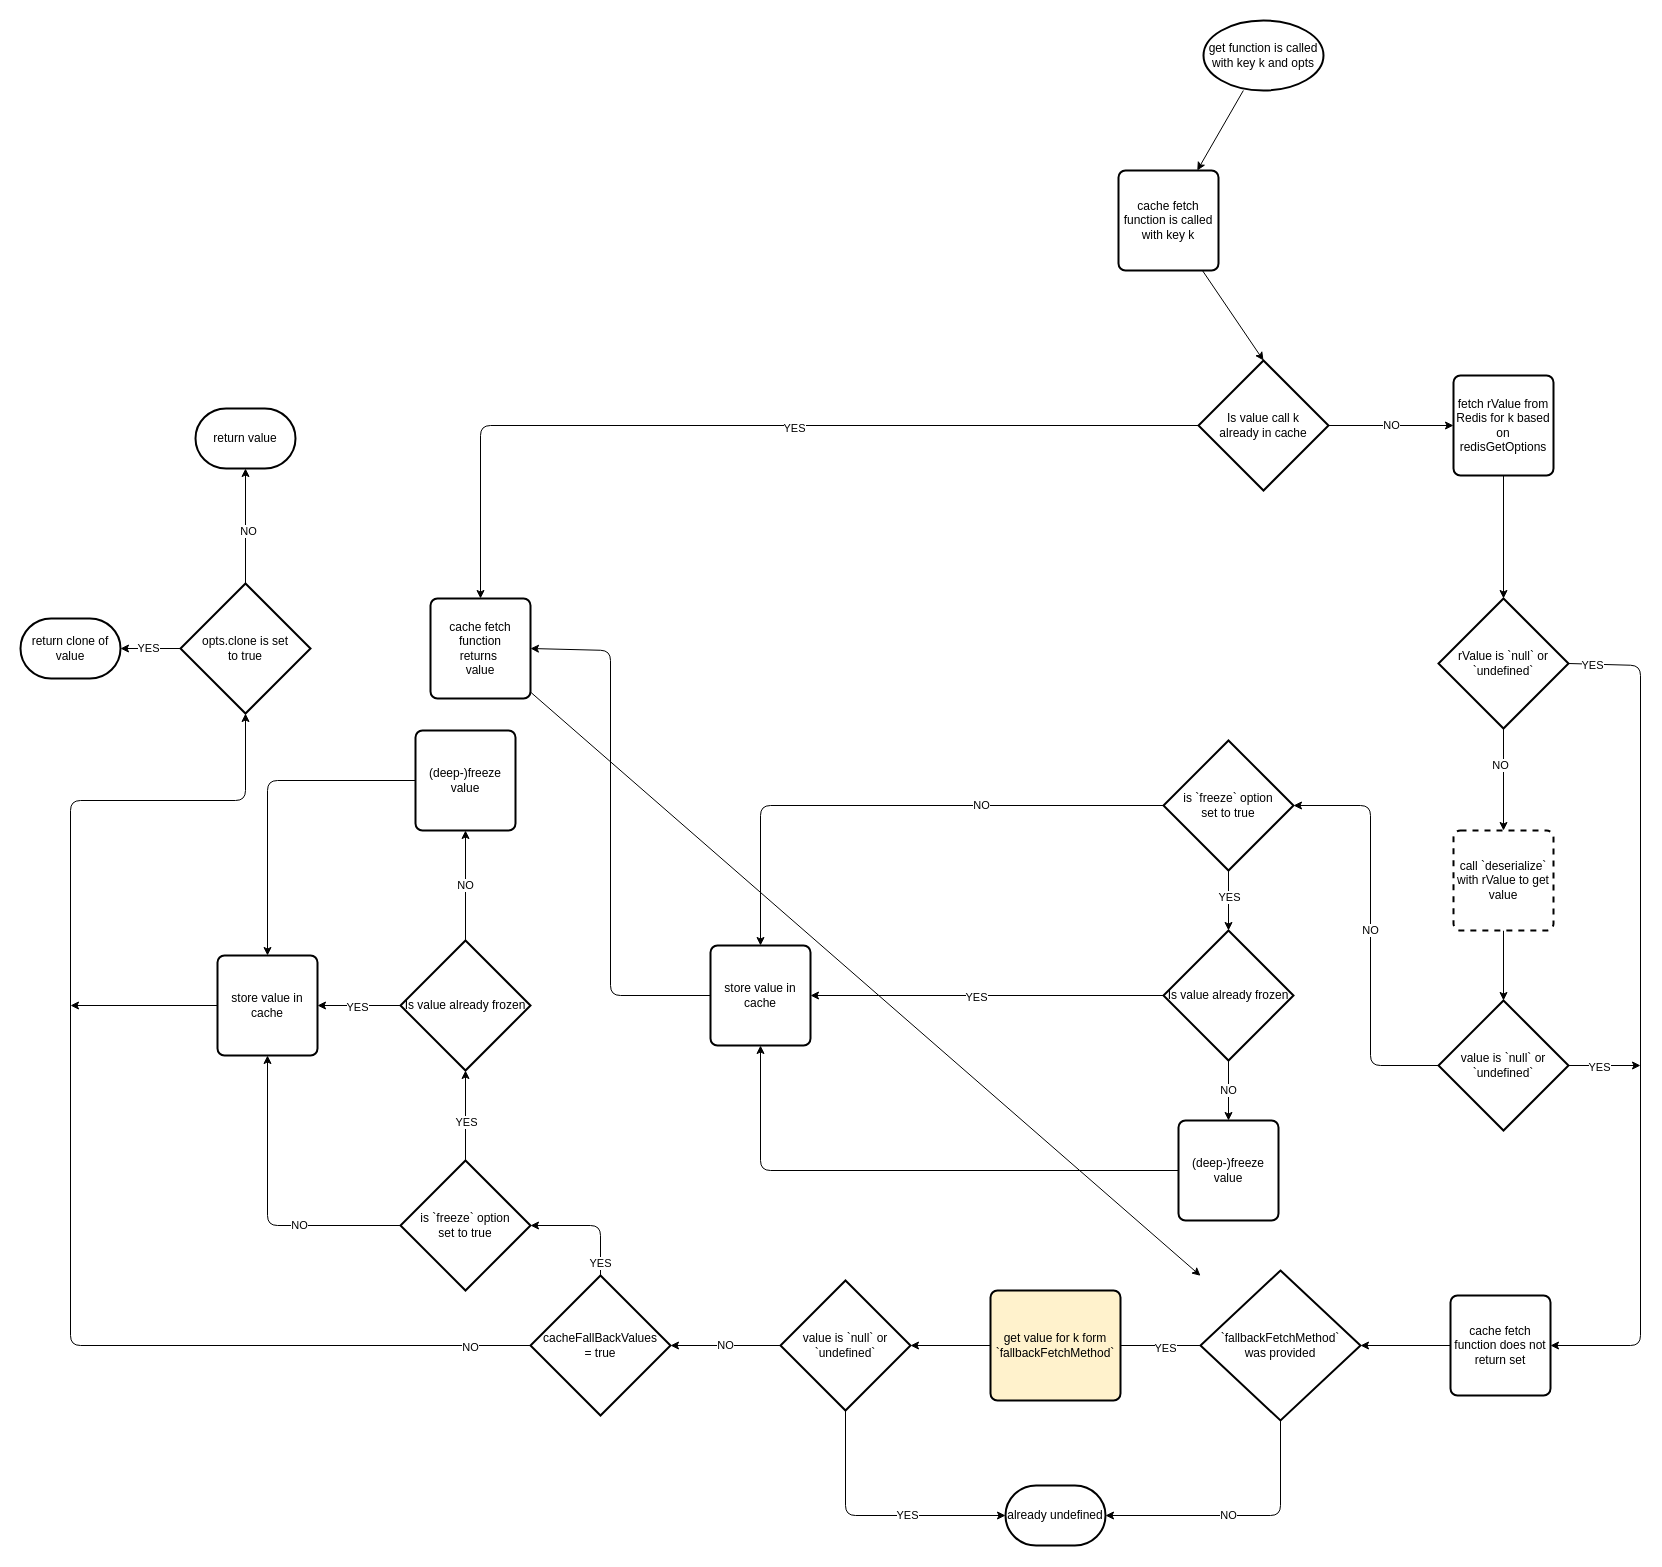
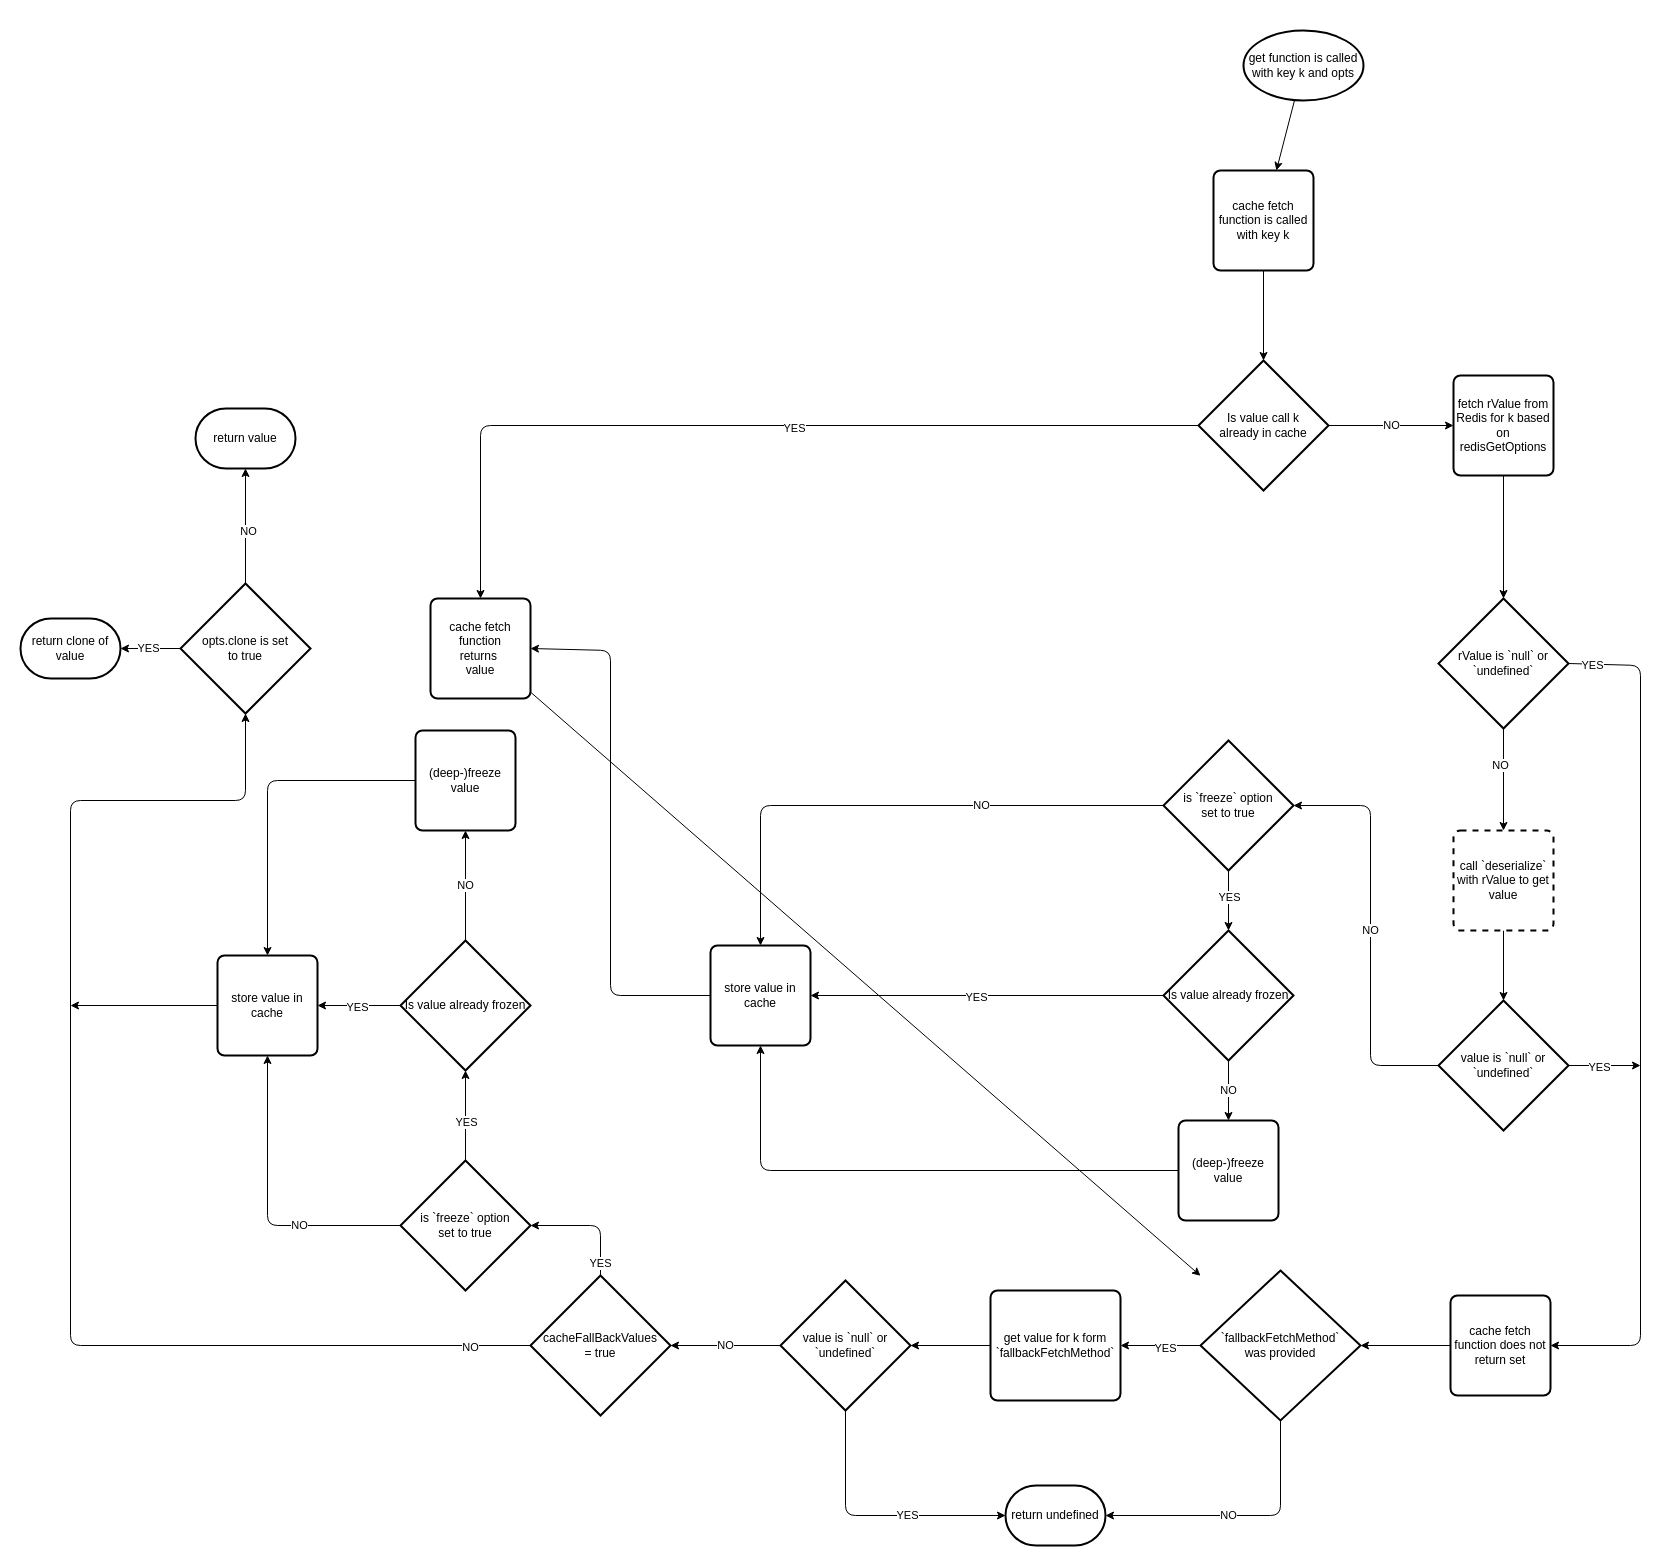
- <mxCell id="3" value="get function is called with key k and opts" style="strokeWidth=2;html=1;shape=mxgraph.flowchart.start_1;whiteSpace=wrap;" parent="1" vertex="1"><mxGeometry x="1203" y="20" width="120" height="70" as="geometry" /></mxCell>
+ <mxCell id="3" value="get function is called with key k and opts" style="strokeWidth=2;html=1;shape=mxgraph.flowchart.start_1;whiteSpace=wrap;" parent="1" vertex="1"><mxGeometry x="1243" y="30" width="120" height="70" as="geometry" /></mxCell>
- <mxCell id="40" value="cache fetch function is called with key k" style="rounded=1;whiteSpace=wrap;html=1;absoluteArcSize=1;arcSize=14;strokeWidth=2;" parent="1" vertex="1"><mxGeometry x="1118" y="170" width="100" height="100" as="geometry" /></mxCell>
+ <mxCell id="40" value="cache fetch function is called with key k" style="rounded=1;whiteSpace=wrap;html=1;absoluteArcSize=1;arcSize=14;strokeWidth=2;" parent="1" vertex="1"><mxGeometry x="1213" y="170" width="100" height="100" as="geometry" /></mxCell>
- <mxCell id="23" value="get value for k form `fallbackFetchMethod`" style="rounded=1;whiteSpace=wrap;html=1;absoluteArcSize=1;arcSize=14;strokeWidth=2;fillColor=#fff2cc;" parent="1" vertex="1"><mxGeometry x="990" y="1290" width="130" height="110" as="geometry" /></mxCell>
+ <mxCell id="23" value="get value for k form `fallbackFetchMethod`" style="rounded=1;whiteSpace=wrap;html=1;absoluteArcSize=1;arcSize=14;strokeWidth=2;" parent="1" vertex="1"><mxGeometry x="990" y="1290" width="130" height="110" as="geometry" /></mxCell>
- <mxCell id="17" style="edgeStyle=none;html=1;exitX=0;exitY=0.5;exitDx=0;exitDy=0;exitPerimeter=0;entryX=1;entryY=0.5;entryDx=0;entryDy=0;endArrow=none;" parent="1" source="21" target="23" edge="1"><mxGeometry relative="1" as="geometry" /></mxCell>
+ <mxCell id="17" style="edgeStyle=none;html=1;exitX=0;exitY=0.5;exitDx=0;exitDy=0;exitPerimeter=0;entryX=1;entryY=0.5;entryDx=0;entryDy=0;" parent="1" source="21" target="23" edge="1"><mxGeometry relative="1" as="geometry" /></mxCell>
- <mxCell id="58" value="already undefined" style="strokeWidth=2;html=1;shape=mxgraph.flowchart.terminator;whiteSpace=wrap;" vertex="1" parent="1"><mxGeometry x="1005" y="1485" width="100" height="60" as="geometry" /></mxCell>
+ <mxCell id="58" value="return undefined" style="strokeWidth=2;html=1;shape=mxgraph.flowchart.terminator;whiteSpace=wrap;" vertex="1" parent="1"><mxGeometry x="1005" y="1485" width="100" height="60" as="geometry" /></mxCell>
